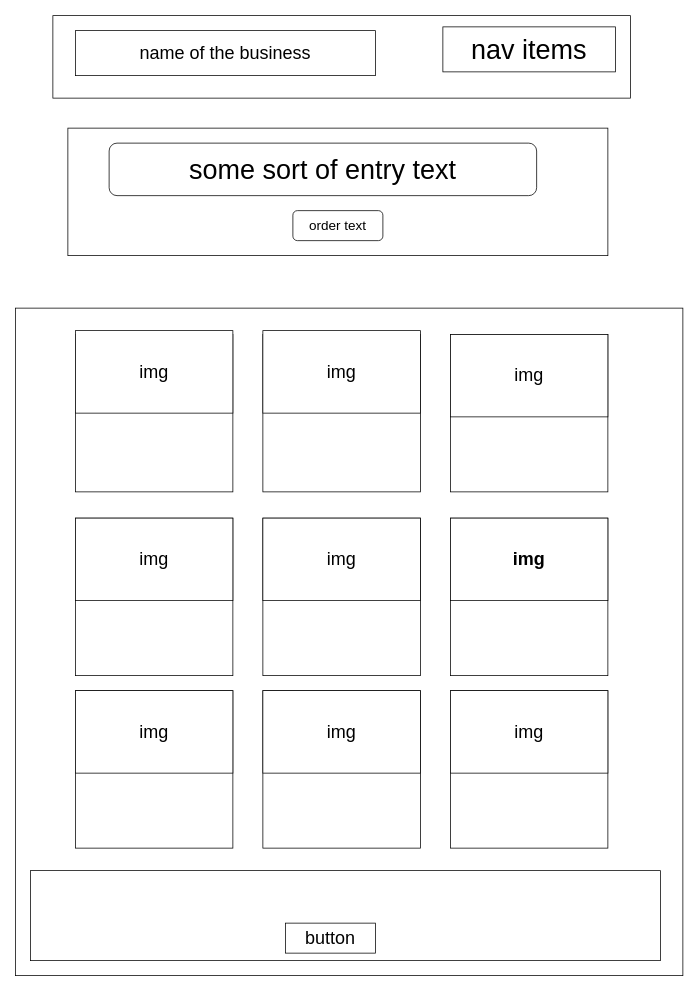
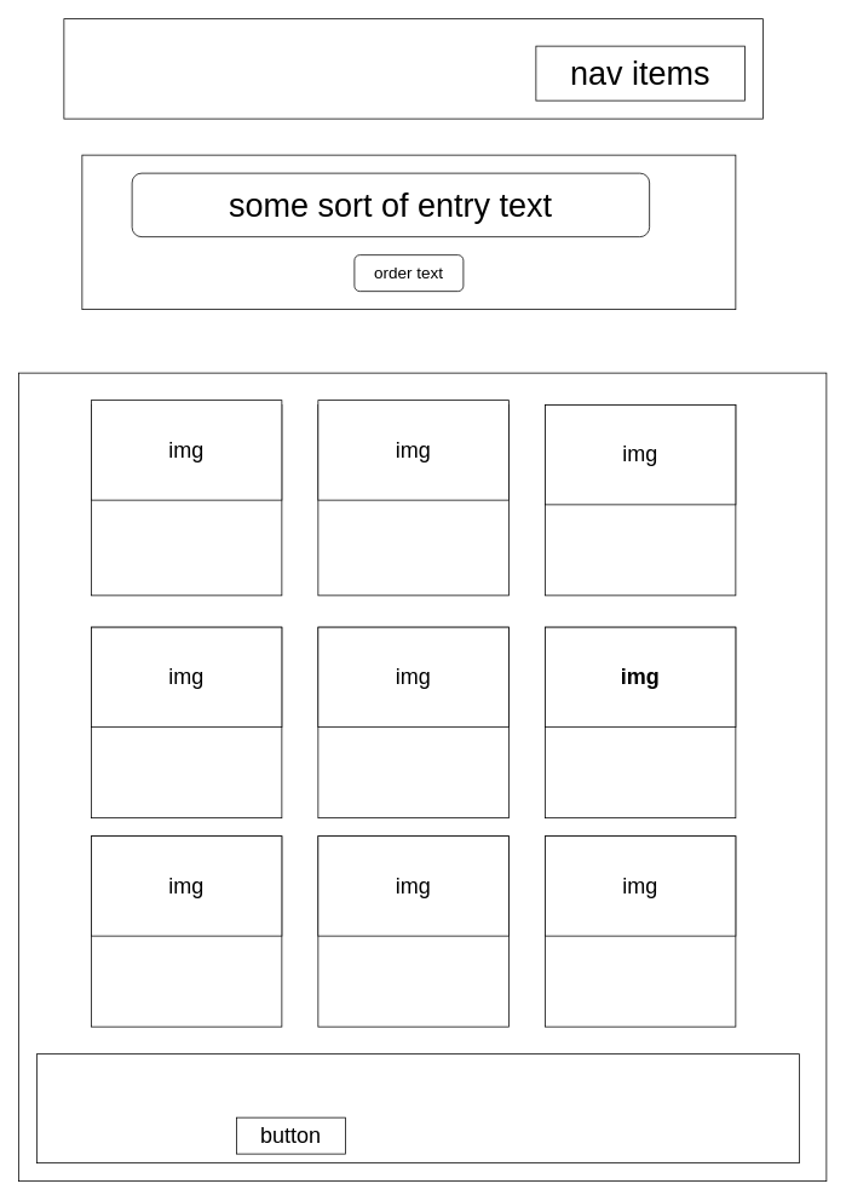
- <mxCell id="27" value="&lt;font style=&quot;font-size: 36px;&quot;&gt;nav items&lt;/font&gt;" style="rounded=0;whiteSpace=wrap;html=1;" vertex="1" parent="1"><mxGeometry x="590" y="35" width="230" height="60" as="geometry" /></mxCell>
+ <mxCell id="27" value="&lt;font style=&quot;font-size: 36px;&quot;&gt;nav items&lt;/font&gt;" style="rounded=0;whiteSpace=wrap;html=1;" vertex="1" parent="1"><mxGeometry x="590" y="50" width="230" height="60" as="geometry" /></mxCell>
- <mxCell id="28" value="&lt;font style=&quot;font-size: 24px;&quot;&gt;name of the business&lt;/font&gt;" style="rounded=0;whiteSpace=wrap;html=1;" vertex="1" parent="1"><mxGeometry x="100" y="40" width="400" height="60" as="geometry" /></mxCell>
- <mxCell id="26" value="&lt;font style=&quot;font-size: 24px;&quot;&gt;button&lt;/font&gt;" style="rounded=0;whiteSpace=wrap;html=1;" vertex="1" parent="1"><mxGeometry x="380" y="1230" width="120" height="40" as="geometry" /></mxCell>
+ <mxCell id="26" value="&lt;font style=&quot;font-size: 24px;&quot;&gt;button&lt;/font&gt;" style="rounded=0;whiteSpace=wrap;html=1;" vertex="1" parent="1"><mxGeometry x="260" y="1230" width="120" height="40" as="geometry" /></mxCell>
